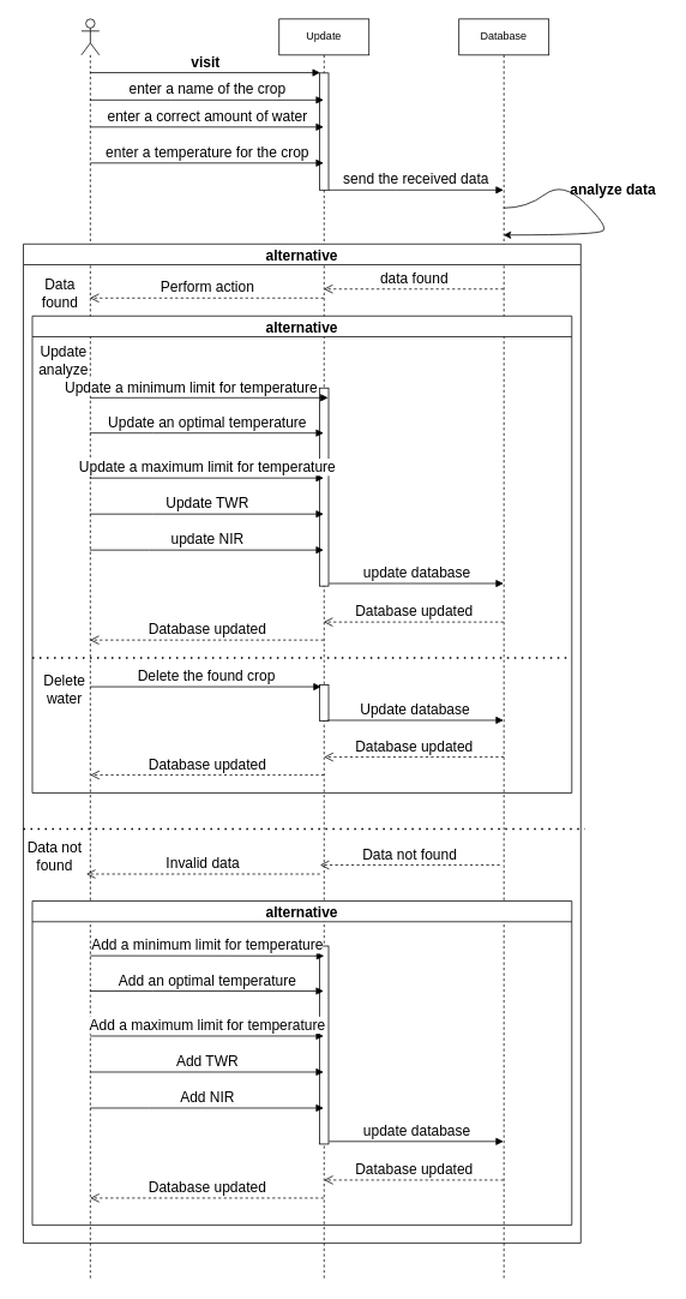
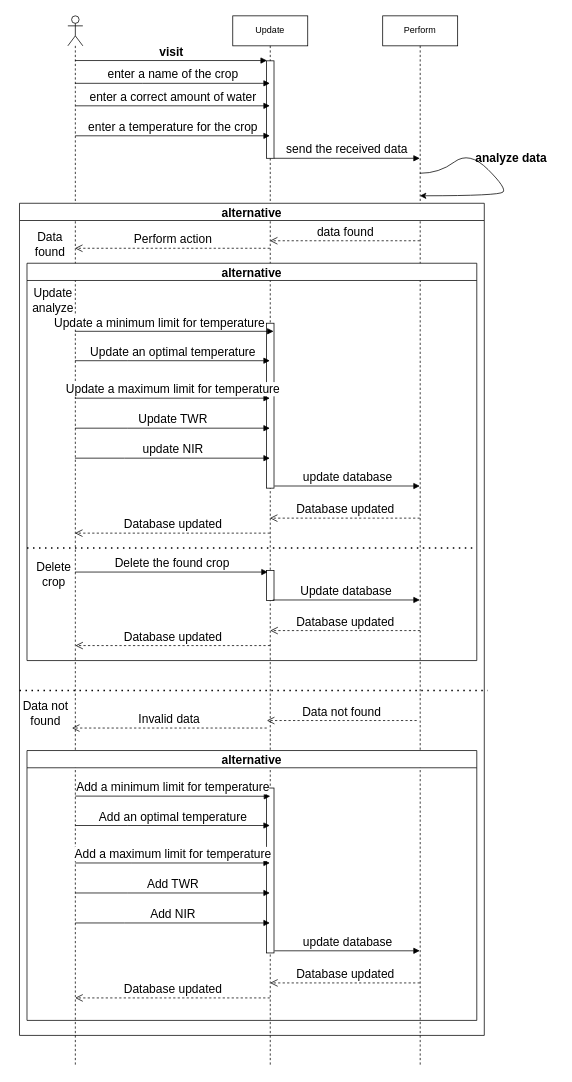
- <mxCell id="5" value="Database" style="shape=umlLifeline;perimeter=lifelinePerimeter;whiteSpace=wrap;html=1;container=1;collapsible=0;recursiveResize=0;outlineConnect=0;" vertex="1" parent="1"><mxGeometry x="510" y="20" width="100" height="1400" as="geometry" /></mxCell>
+ <mxCell id="5" value="Perform" style="shape=umlLifeline;perimeter=lifelinePerimeter;whiteSpace=wrap;html=1;container=1;collapsible=0;recursiveResize=0;outlineConnect=0;" vertex="1" parent="1"><mxGeometry x="510" y="20" width="100" height="1400" as="geometry" /></mxCell>
- <mxCell id="14" value="Delete&lt;br&gt;water" style="text;html=1;align=center;verticalAlign=middle;resizable=0;points=[];autosize=1;strokeColor=none;fillColor=none;fontSize=16;" vertex="1" parent="13"><mxGeometry y="390" width="70" height="50" as="geometry" /></mxCell>
+ <mxCell id="14" value="Delete&lt;br&gt;crop" style="text;html=1;align=center;verticalAlign=middle;resizable=0;points=[];autosize=1;strokeColor=none;fillColor=none;fontSize=16;" vertex="1" parent="13"><mxGeometry y="390" width="70" height="50" as="geometry" /></mxCell>
